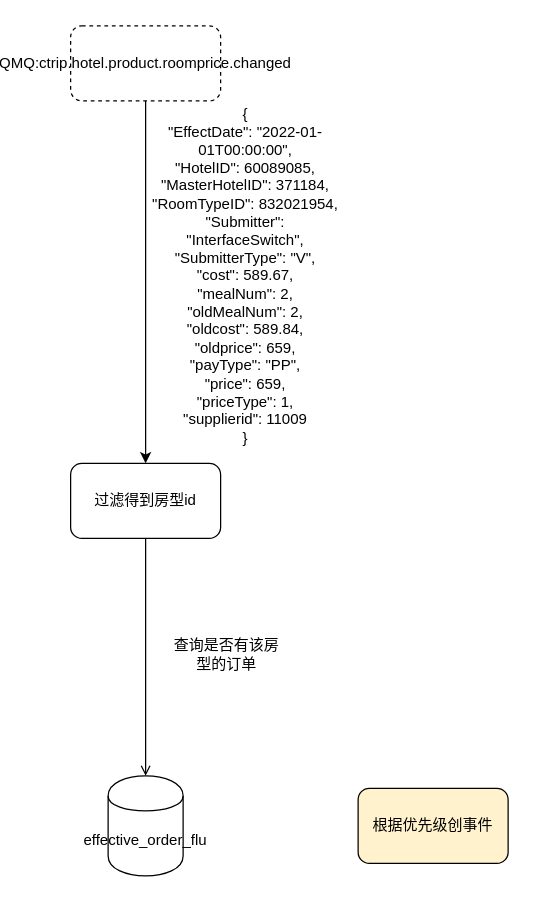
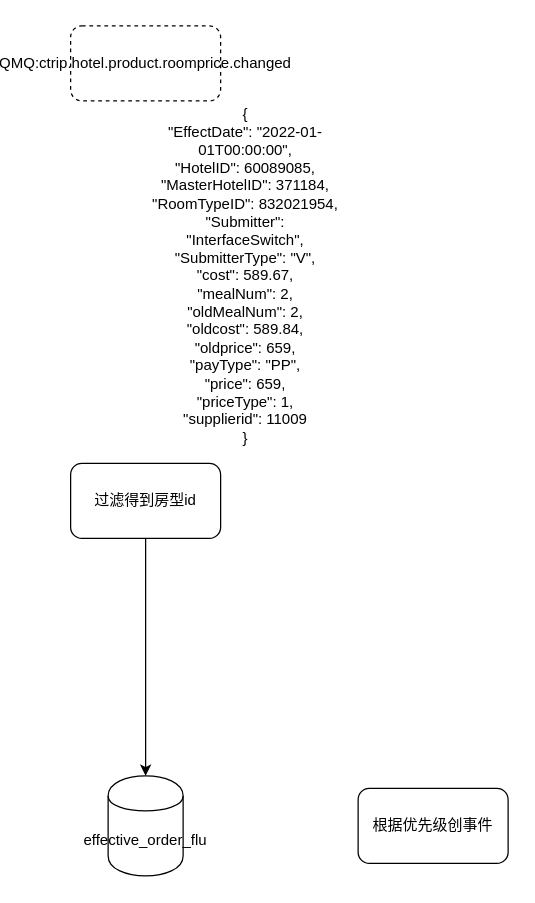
- <mxCell id="2" value="" style="edgeStyle=orthogonalEdgeStyle;rounded=0;orthogonalLoop=1;jettySize=auto;html=1;" edge="1" parent="1" source="3" target="5"><mxGeometry relative="1" as="geometry" /></mxCell>
- <mxCell id="8" value="查询是否有该房型的订单" style="text;html=1;strokeColor=none;fillColor=none;align=center;verticalAlign=middle;whiteSpace=wrap;rounded=0;" vertex="1" parent="1"><mxGeometry x="100" y="495" width="90" height="55" as="geometry" /></mxCell>
- <mxCell id="4" value="" style="edgeStyle=orthogonalEdgeStyle;rounded=0;orthogonalLoop=1;jettySize=auto;html=1;endArrow=open;" edge="1" parent="1" source="5" target="7"><mxGeometry relative="1" as="geometry" /></mxCell>
+ <mxCell id="4" value="" style="edgeStyle=orthogonalEdgeStyle;rounded=0;orthogonalLoop=1;jettySize=auto;html=1;" edge="1" parent="1" source="5" target="7"><mxGeometry relative="1" as="geometry" /></mxCell>
- <mxCell id="9" value="根据优先级创事件" style="rounded=1;whiteSpace=wrap;html=1;fillColor=#fff2cc;" vertex="1" parent="1"><mxGeometry x="250" y="630" width="120" height="60" as="geometry" /></mxCell>
+ <mxCell id="9" value="根据优先级创事件" style="rounded=1;whiteSpace=wrap;html=1;" vertex="1" parent="1"><mxGeometry x="250" y="630" width="120" height="60" as="geometry" /></mxCell>
